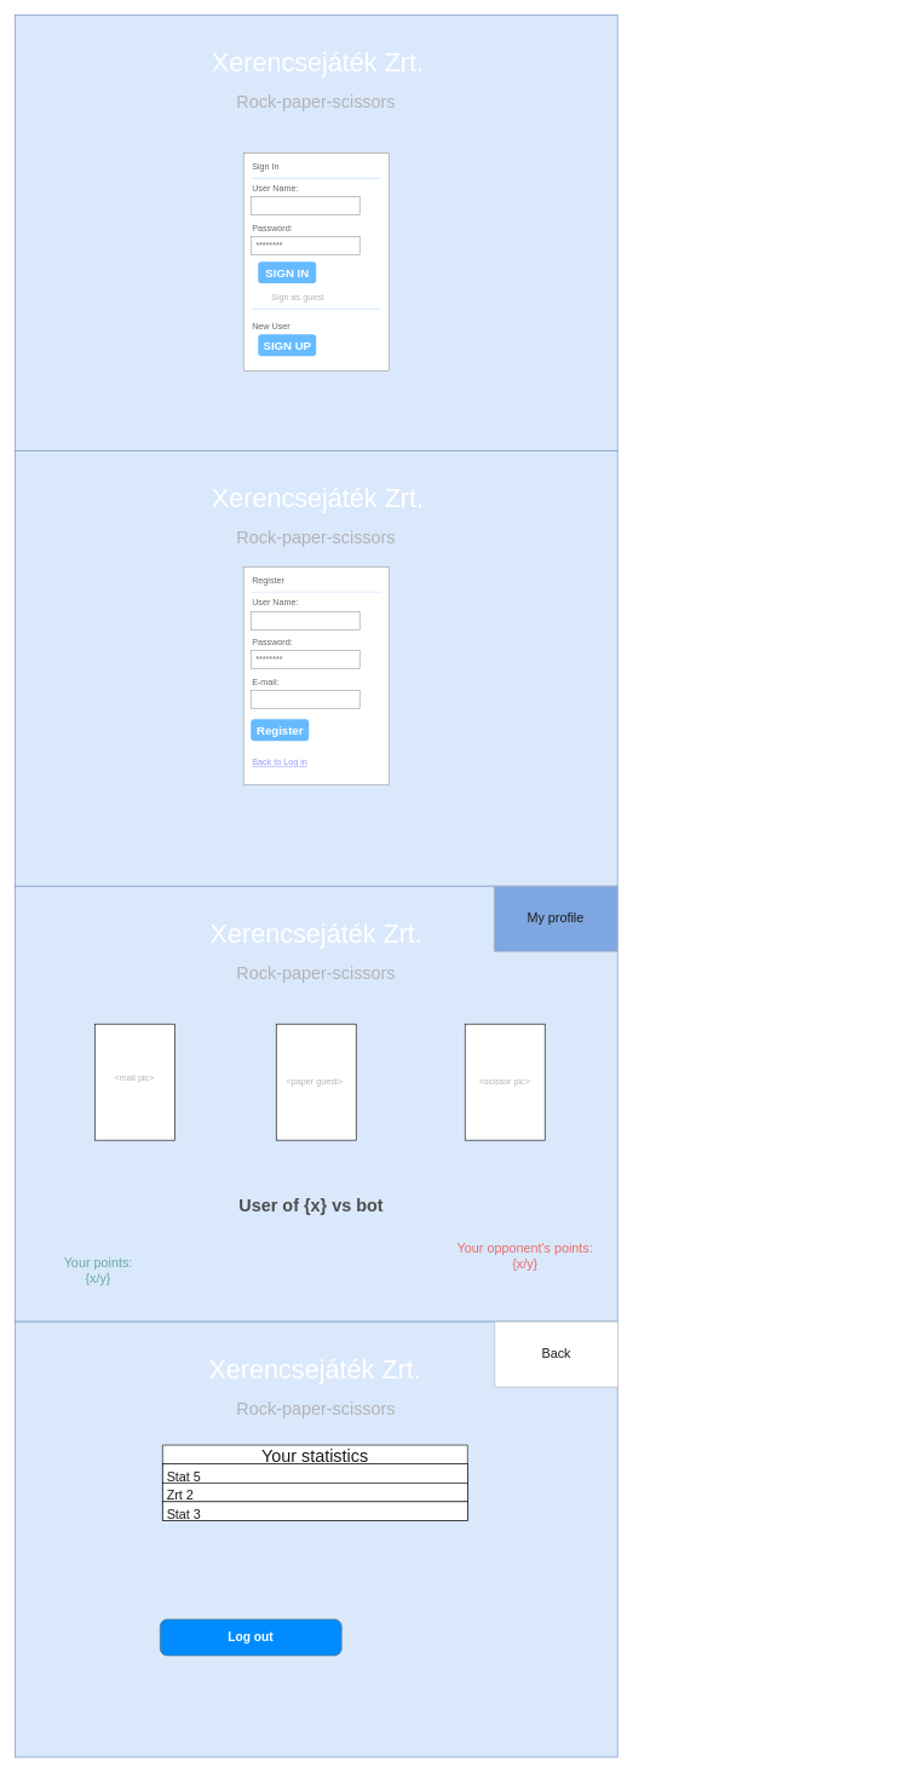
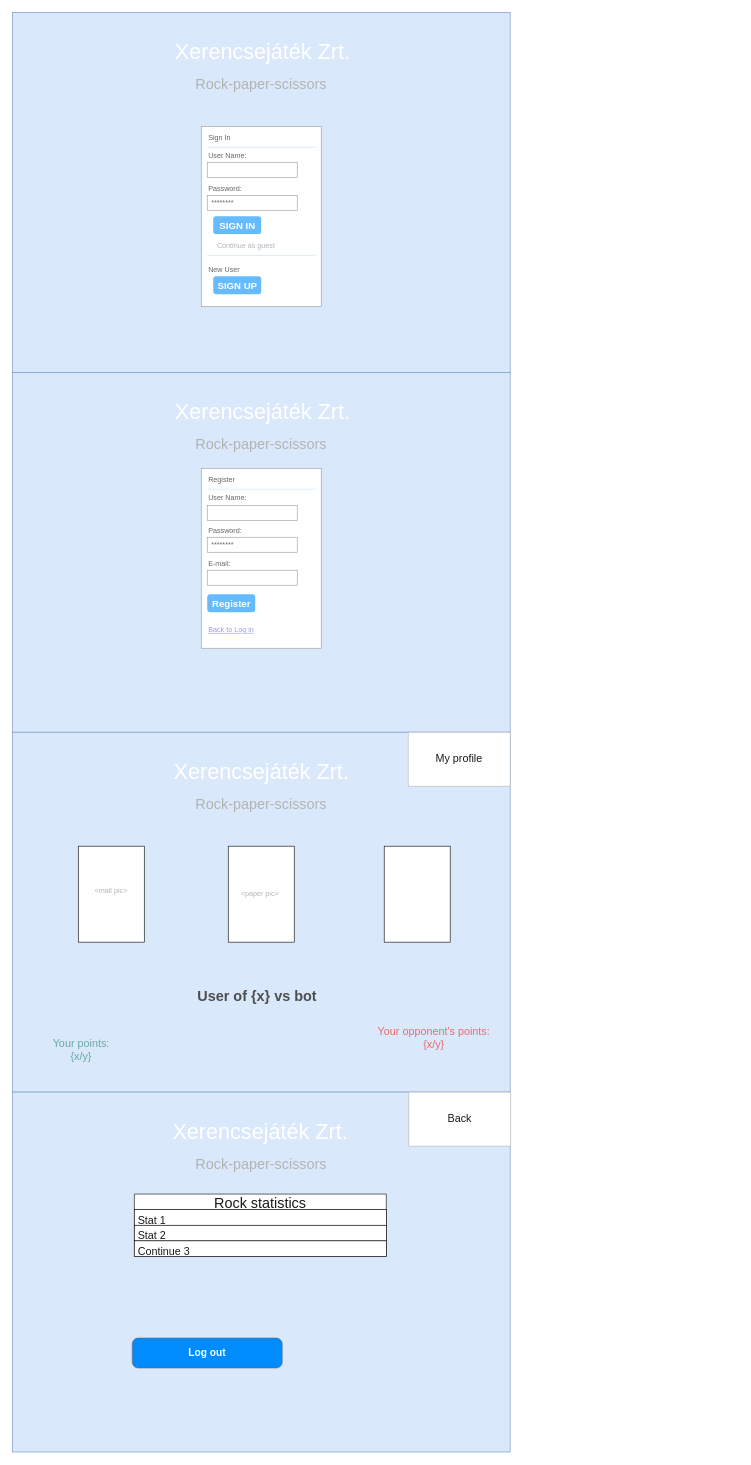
- <mxCell id="16" value="&lt;font style=&quot;font-size: 12px;&quot;&gt;Sign as guest&lt;/font&gt;" style="text;html=1;strokeColor=none;fillColor=none;align=center;verticalAlign=middle;whiteSpace=wrap;rounded=0;fontSize=24;fontColor=#B3B3B3;" vertex="1" parent="3"><mxGeometry x="10" y="180" width="130" height="30" as="geometry" /></mxCell>
+ <mxCell id="16" value="&lt;font style=&quot;font-size: 12px;&quot;&gt;Continue as guest&lt;/font&gt;" style="text;html=1;strokeColor=none;fillColor=none;align=center;verticalAlign=middle;whiteSpace=wrap;rounded=0;fontSize=24;fontColor=#B3B3B3;" vertex="1" parent="3"><mxGeometry x="10" y="180" width="130" height="30" as="geometry" /></mxCell>
- <mxCell id="46" value="&lt;font color=&quot;#1a1a1a&quot;&gt;My profile&lt;/font&gt;" style="rounded=0;whiteSpace=wrap;html=1;fontSize=18;fontColor=#EA6B66;strokeColor=#B3B3B3;fillColor=#7EA6E0;" vertex="1" parent="1"><mxGeometry x="680" y="1220" width="170" height="90" as="geometry" /></mxCell>
+ <mxCell id="46" value="&lt;font color=&quot;#1a1a1a&quot;&gt;My profile&lt;/font&gt;" style="rounded=0;whiteSpace=wrap;html=1;fontSize=18;fontColor=#EA6B66;strokeColor=#B3B3B3;fillColor=#ffffff;" vertex="1" parent="1"><mxGeometry x="680" y="1220" width="170" height="90" as="geometry" /></mxCell>
- <mxCell id="41" value="&amp;lt;paper guest&amp;gt;" style="text;html=1;strokeColor=none;fillColor=none;align=center;verticalAlign=middle;whiteSpace=wrap;rounded=0;fontSize=12;fontColor=#B3B3B3;" vertex="1" parent="1"><mxGeometry x="378" y="1475" width="110" height="30" as="geometry" /></mxCell>
+ <mxCell id="41" value="&amp;lt;paper pic&amp;gt;" style="text;html=1;strokeColor=none;fillColor=none;align=center;verticalAlign=middle;whiteSpace=wrap;rounded=0;fontSize=12;fontColor=#B3B3B3;" vertex="1" parent="1"><mxGeometry x="378" y="1475" width="110" height="30" as="geometry" /></mxCell>
- <mxCell id="42" value="&amp;lt;scissor pic&amp;gt;" style="text;html=1;strokeColor=none;fillColor=none;align=center;verticalAlign=middle;whiteSpace=wrap;rounded=0;fontSize=12;fontColor=#B3B3B3;" vertex="1" parent="1"><mxGeometry x="640" y="1475" width="110" height="30" as="geometry" /></mxCell>
- <mxCell id="50" value="Your statistics" style="swimlane;fontStyle=0;childLayout=stackLayout;horizontal=1;startSize=26;fillColor=default;horizontalStack=0;resizeParent=1;resizeParentMax=0;resizeLast=0;collapsible=1;marginBottom=0;strokeColor=#000000;fontSize=24;fontColor=#1A1A1A;" vertex="1" parent="1"><mxGeometry x="223.5" y="1990" width="420" height="104" as="geometry" /></mxCell>
+ <mxCell id="50" value="Rock statistics" style="swimlane;fontStyle=0;childLayout=stackLayout;horizontal=1;startSize=26;fillColor=default;horizontalStack=0;resizeParent=1;resizeParentMax=0;resizeLast=0;collapsible=1;marginBottom=0;strokeColor=#000000;fontSize=24;fontColor=#1A1A1A;" vertex="1" parent="1"><mxGeometry x="223.5" y="1990" width="420" height="104" as="geometry" /></mxCell>
- <mxCell id="51" value="Stat 5" style="text;strokeColor=default;fillColor=default;align=left;verticalAlign=top;spacingLeft=4;spacingRight=4;overflow=hidden;rotatable=0;points=[[0,0.5],[1,0.5]];portConstraint=eastwest;fontSize=18;fontColor=#1A1A1A;" vertex="1" parent="50"><mxGeometry y="26" width="420" height="26" as="geometry" /></mxCell>
+ <mxCell id="51" value="Stat 1" style="text;strokeColor=default;fillColor=default;align=left;verticalAlign=top;spacingLeft=4;spacingRight=4;overflow=hidden;rotatable=0;points=[[0,0.5],[1,0.5]];portConstraint=eastwest;fontSize=18;fontColor=#1A1A1A;" vertex="1" parent="50"><mxGeometry y="26" width="420" height="26" as="geometry" /></mxCell>
- <mxCell id="52" value="Zrt 2" style="text;strokeColor=default;fillColor=default;align=left;verticalAlign=top;spacingLeft=4;spacingRight=4;overflow=hidden;rotatable=0;points=[[0,0.5],[1,0.5]];portConstraint=eastwest;fontSize=18;fontColor=#1A1A1A;" vertex="1" parent="50"><mxGeometry y="52" width="420" height="26" as="geometry" /></mxCell>
+ <mxCell id="52" value="Stat 2" style="text;strokeColor=default;fillColor=default;align=left;verticalAlign=top;spacingLeft=4;spacingRight=4;overflow=hidden;rotatable=0;points=[[0,0.5],[1,0.5]];portConstraint=eastwest;fontSize=18;fontColor=#1A1A1A;" vertex="1" parent="50"><mxGeometry y="52" width="420" height="26" as="geometry" /></mxCell>
- <mxCell id="53" value="Stat 3" style="text;strokeColor=default;fillColor=default;align=left;verticalAlign=top;spacingLeft=4;spacingRight=4;overflow=hidden;rotatable=0;points=[[0,0.5],[1,0.5]];portConstraint=eastwest;fontSize=18;fontColor=#1A1A1A;" vertex="1" parent="50"><mxGeometry y="78" width="420" height="26" as="geometry" /></mxCell>
+ <mxCell id="53" value="Continue 3" style="text;strokeColor=default;fillColor=default;align=left;verticalAlign=top;spacingLeft=4;spacingRight=4;overflow=hidden;rotatable=0;points=[[0,0.5],[1,0.5]];portConstraint=eastwest;fontSize=18;fontColor=#1A1A1A;" vertex="1" parent="50"><mxGeometry y="78" width="420" height="26" as="geometry" /></mxCell>
